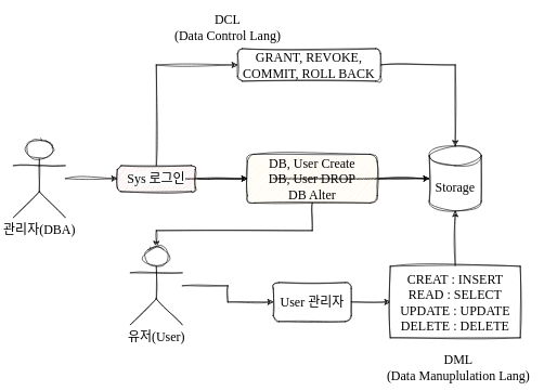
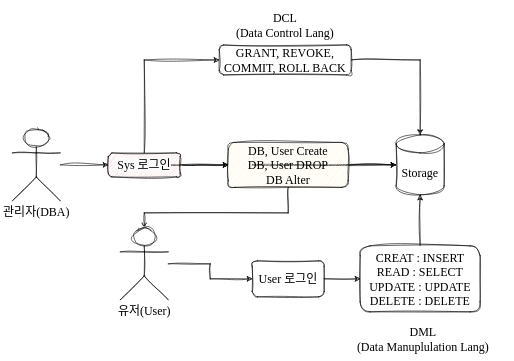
- <mxCell id="22" value="DCL&lt;br&gt;(Data Control Lang)" style="text;html=1;strokeColor=none;fillColor=none;align=center;verticalAlign=middle;whiteSpace=wrap;rounded=0;fontSize=20;fontFamily=Architects Daughter;" vertex="1" parent="1"><mxGeometry x="250" y="20" width="200" height="42" as="geometry" /></mxCell>
+ <mxCell id="22" value="DCL&lt;br&gt;(Data Control Lang)" style="text;html=1;strokeColor=none;fillColor=none;align=center;verticalAlign=middle;whiteSpace=wrap;rounded=0;fontSize=20;fontFamily=Architects Daughter;" vertex="1" parent="1"><mxGeometry x="375" y="20" width="200" height="42" as="geometry" /></mxCell>
- <mxCell id="8" style="edgeStyle=orthogonalEdgeStyle;rounded=0;sketch=1;hachureGap=4;jiggle=2;curveFitting=1;orthogonalLoop=1;jettySize=auto;html=1;fontFamily=Architects Daughter;fontSource=https%3A%2F%2Ffonts.googleapis.com%2Fcss%3Ffamily%3DArchitects%2BDaughter;fontSize=16;" edge="1" parent="1" source="9" target="14"><mxGeometry relative="1" as="geometry"><mxPoint x="380" y="504" as="targetPoint" /><Array as="points"><mxPoint x="480" y="354" /><mxPoint x="240" y="354" /></Array></mxGeometry></mxCell>
+ <mxCell id="8" style="edgeStyle=orthogonalEdgeStyle;rounded=0;sketch=1;hachureGap=4;jiggle=2;curveFitting=1;orthogonalLoop=1;jettySize=auto;html=1;fontFamily=Architects Daughter;fontSource=https%3A%2F%2Ffonts.googleapis.com%2Fcss%3Ffamily%3DArchitects%2BDaughter;fontSize=16;endArrow=open;" edge="1" parent="1" source="9" target="14"><mxGeometry relative="1" as="geometry"><mxPoint x="380" y="504" as="targetPoint" /><Array as="points"><mxPoint x="480" y="354" /><mxPoint x="240" y="354" /></Array></mxGeometry></mxCell>
- <mxCell id="16" value="User 관리자" style="rounded=1;whiteSpace=wrap;html=1;sketch=1;hachureGap=4;jiggle=2;curveFitting=1;fontFamily=Architects Daughter;fontSource=https%3A%2F%2Ffonts.googleapis.com%2Fcss%3Ffamily%3DArchitects%2BDaughter;fontSize=20;" vertex="1" parent="1"><mxGeometry x="420" y="434" width="120" height="60" as="geometry" /></mxCell>
+ <mxCell id="16" value="User 로그인" style="rounded=1;whiteSpace=wrap;html=1;sketch=1;hachureGap=4;jiggle=2;curveFitting=1;fontFamily=Architects Daughter;fontSource=https%3A%2F%2Ffonts.googleapis.com%2Fcss%3Ffamily%3DArchitects%2BDaughter;fontSize=20;" vertex="1" parent="1"><mxGeometry x="420" y="434" width="120" height="60" as="geometry" /></mxCell>
- <mxCell id="18" value="CREAT : INSERT&lt;br&gt;READ : SELECT&lt;br&gt;UPDATE : UPDATE&lt;br&gt;DELETE : DELETE" style="whiteSpace=wrap;html=1;sketch=1;hachureGap=4;jiggle=2;curveFitting=1;fontFamily=Architects Daughter;fontSource=https%3A%2F%2Ffonts.googleapis.com%2Fcss%3Ffamily%3DArchitects%2BDaughter;fontSize=20;rounded=0;" vertex="1" parent="1"><mxGeometry x="600" y="409" width="200" height="110" as="geometry" /></mxCell>
+ <mxCell id="18" value="CREAT : INSERT&lt;br&gt;READ : SELECT&lt;br&gt;UPDATE : UPDATE&lt;br&gt;DELETE : DELETE" style="rounded=1;whiteSpace=wrap;html=1;sketch=1;hachureGap=4;jiggle=2;curveFitting=1;fontFamily=Architects Daughter;fontSource=https%3A%2F%2Ffonts.googleapis.com%2Fcss%3Ffamily%3DArchitects%2BDaughter;fontSize=20;" vertex="1" parent="1"><mxGeometry x="600" y="409" width="200" height="110" as="geometry" /></mxCell>
